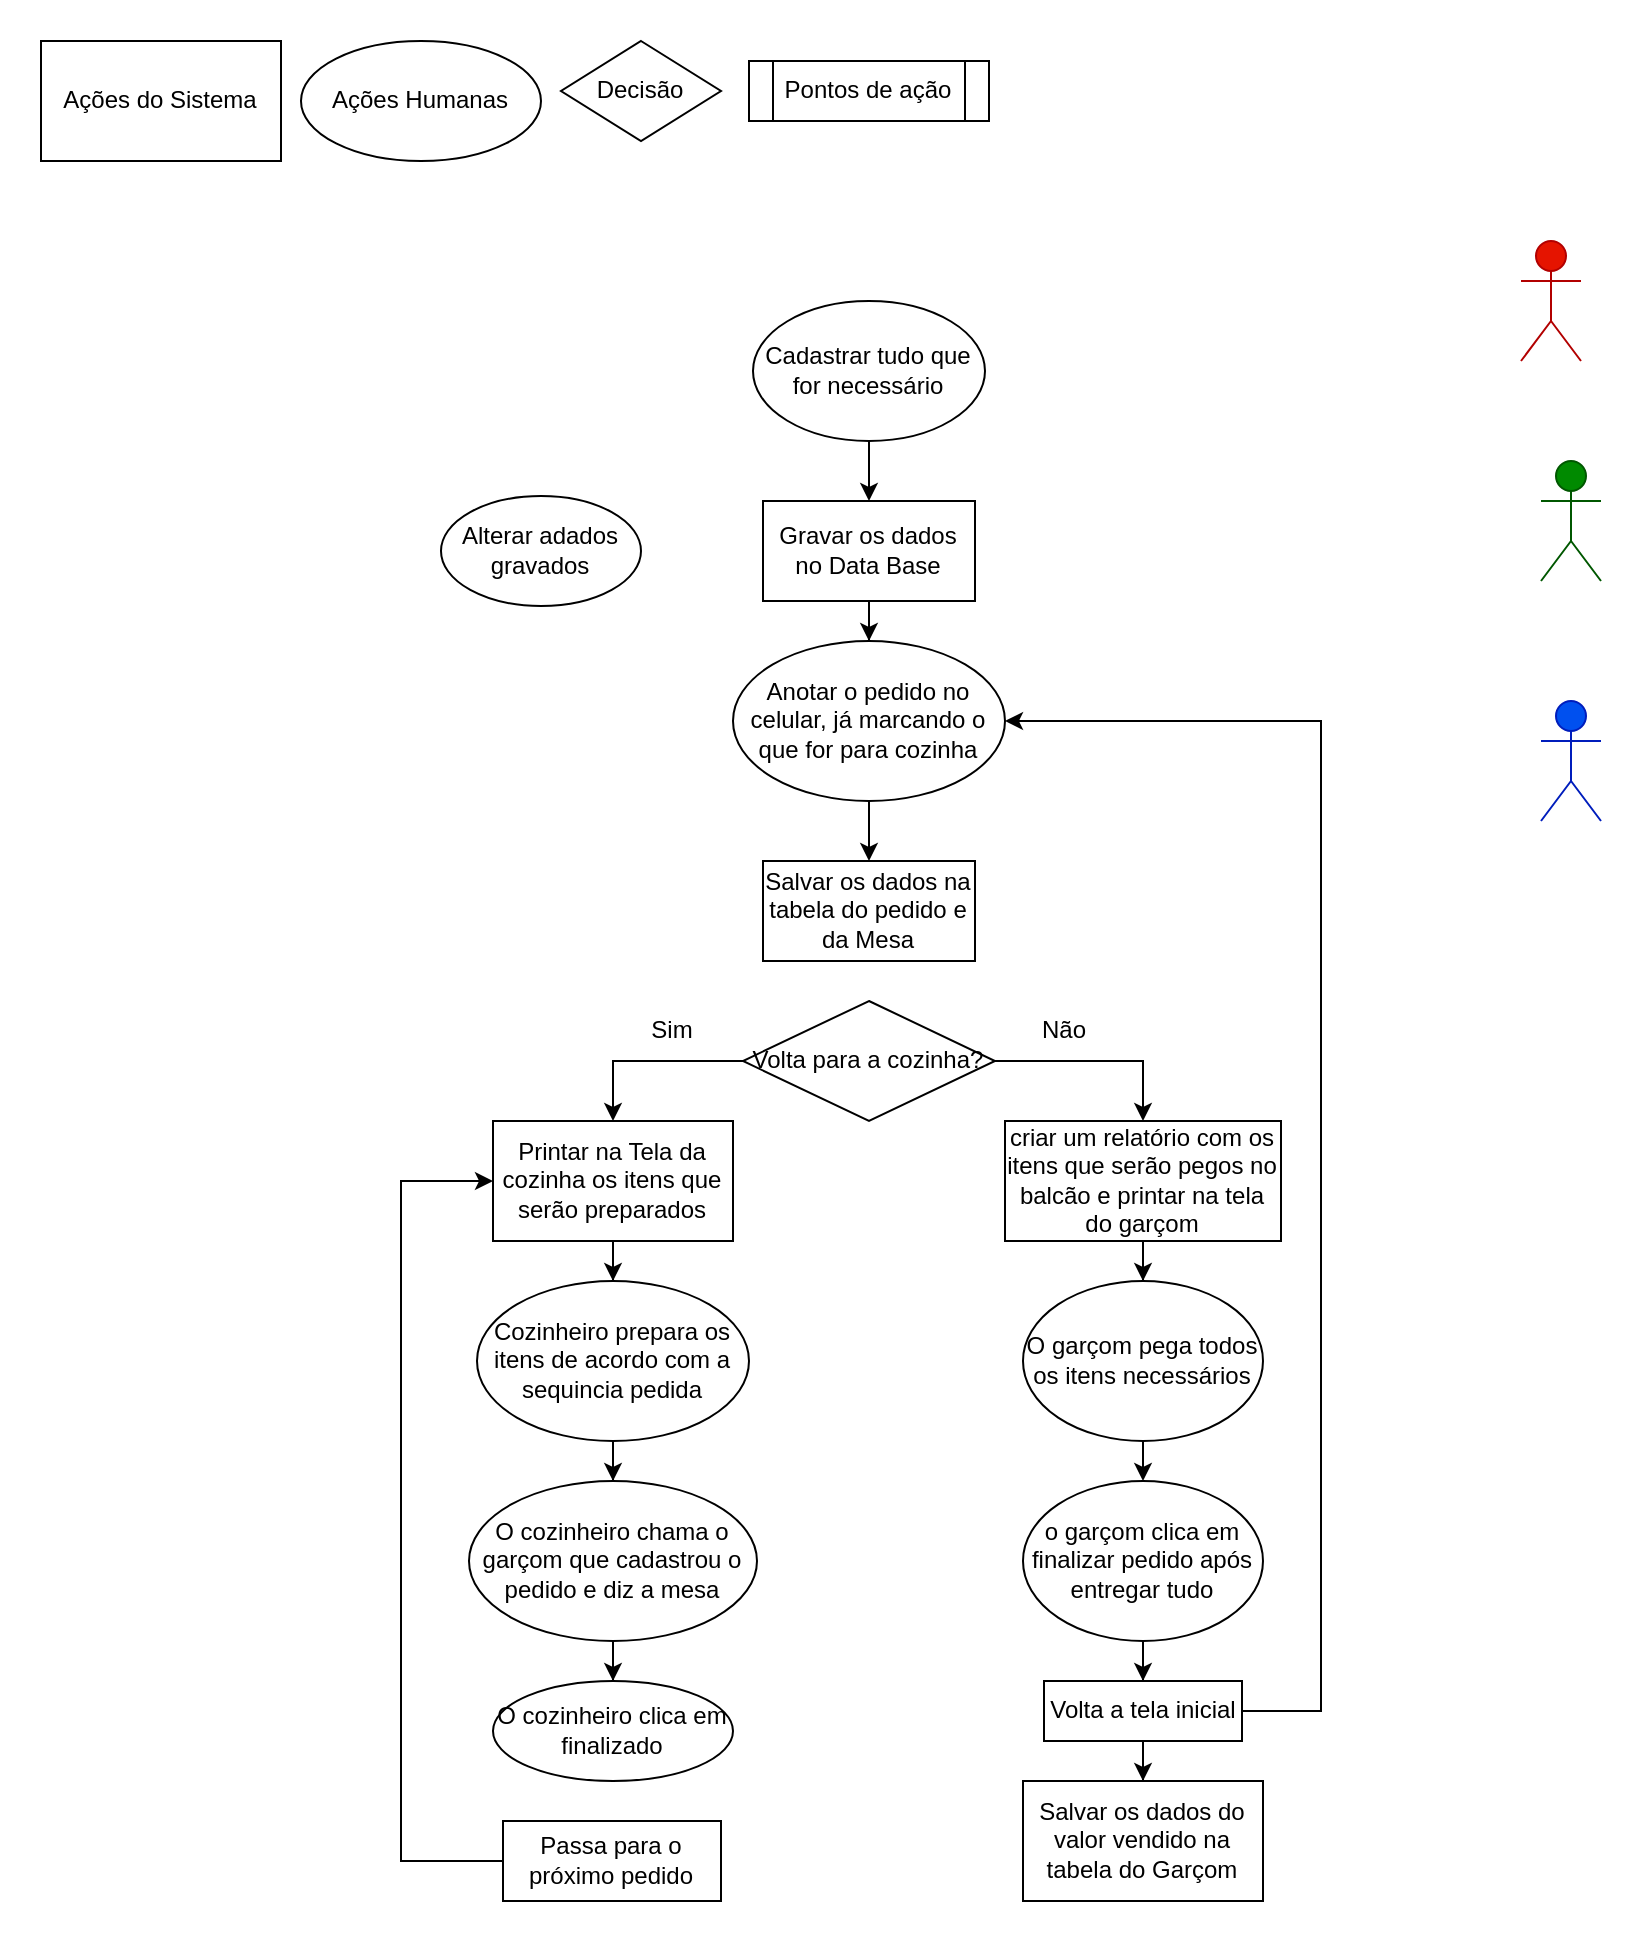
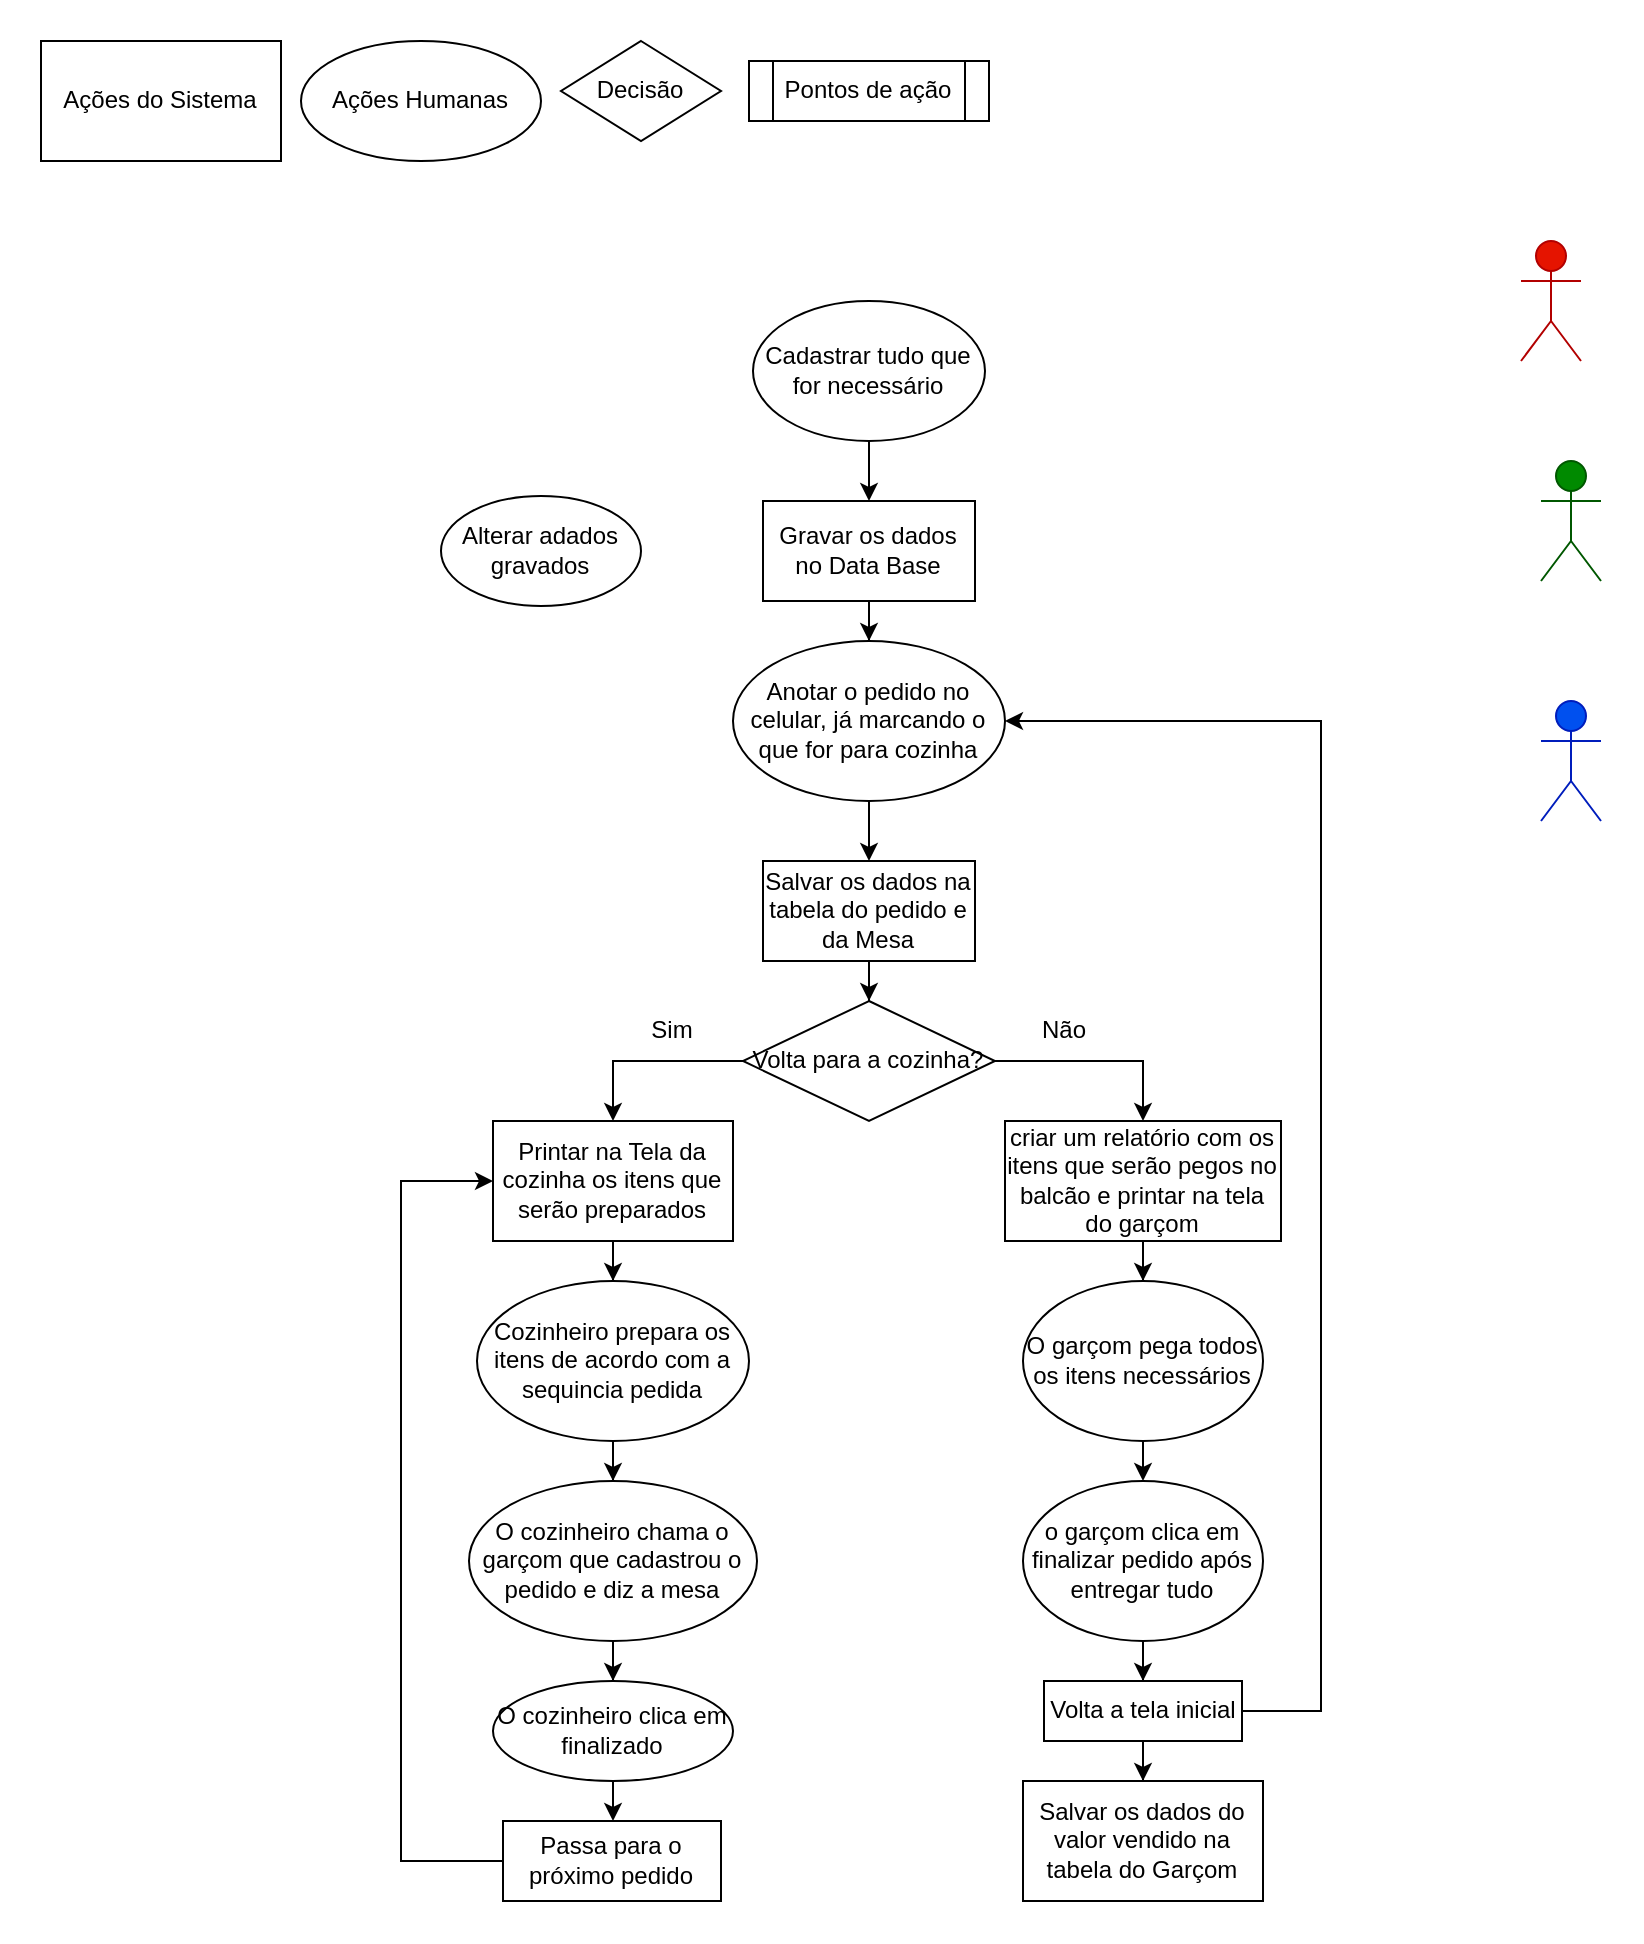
+ <mxCell id="15" value="" style="edgeStyle=orthogonalEdgeStyle;rounded=0;orthogonalLoop=1;jettySize=auto;html=1;" edge="1" parent="1" source="16" target="19"><mxGeometry relative="1" as="geometry" /></mxCell>
+ <mxCell id="38" value="" style="edgeStyle=orthogonalEdgeStyle;rounded=0;orthogonalLoop=1;jettySize=auto;html=1;" edge="1" parent="1" source="39" target="41"><mxGeometry relative="1" as="geometry" /></mxCell>
